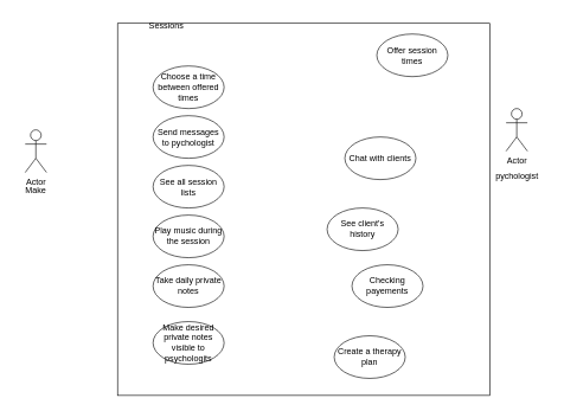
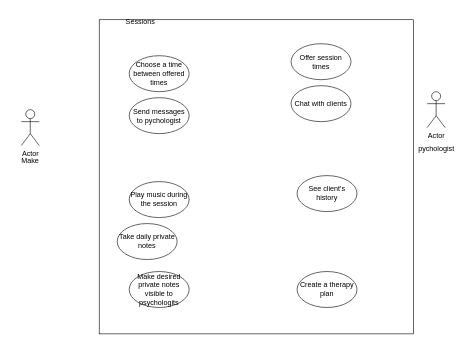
- <mxCell id="18" value="Offer session times" style="ellipse;whiteSpace=wrap;html=1;fillColor=none;" vertex="1" parent="1"><mxGeometry x="530" y="47" width="100" height="60" as="geometry" /></mxCell>
+ <mxCell id="18" value="Offer session times" style="ellipse;whiteSpace=wrap;html=1;fillColor=none;" vertex="1" parent="1"><mxGeometry x="485" y="72" width="100" height="60" as="geometry" /></mxCell>
- <mxCell id="14" value="Chat with clients" style="ellipse;whiteSpace=wrap;html=1;fillColor=none;" vertex="1" parent="1"><mxGeometry x="485" y="192" width="100" height="60" as="geometry" /></mxCell>
+ <mxCell id="14" value="Chat with clients" style="ellipse;whiteSpace=wrap;html=1;fillColor=none;" vertex="1" parent="1"><mxGeometry x="485" y="142" width="100" height="60" as="geometry" /></mxCell>
- <mxCell id="10" value="See all session lists" style="ellipse;whiteSpace=wrap;html=1;fillColor=none;" vertex="1" parent="1"><mxGeometry x="215" y="232" width="100" height="60" as="geometry" /></mxCell>
- <mxCell id="15" value="See client's history" style="ellipse;whiteSpace=wrap;html=1;fillColor=none;" vertex="1" parent="1"><mxGeometry x="460" y="292" width="100" height="60" as="geometry" /></mxCell>
+ <mxCell id="15" value="See client's history" style="ellipse;whiteSpace=wrap;html=1;fillColor=none;" vertex="1" parent="1"><mxGeometry x="495" y="292" width="100" height="60" as="geometry" /></mxCell>
- <mxCell id="12" value="Take daily private notes" style="ellipse;whiteSpace=wrap;html=1;fillColor=none;" vertex="1" parent="1"><mxGeometry x="215" y="372" width="100" height="60" as="geometry" /></mxCell>
+ <mxCell id="12" value="Take daily private notes" style="ellipse;whiteSpace=wrap;html=1;fillColor=none;" vertex="1" parent="1"><mxGeometry x="195" y="372" width="100" height="60" as="geometry" /></mxCell>
- <mxCell id="16" value="Checking payements" style="ellipse;whiteSpace=wrap;html=1;fillColor=none;" vertex="1" parent="1"><mxGeometry x="495" y="372" width="100" height="60" as="geometry" /></mxCell>
- <mxCell id="17" value="Create a therapy plan" style="ellipse;whiteSpace=wrap;html=1;fillColor=none;" vertex="1" parent="1"><mxGeometry x="470" y="472" width="100" height="60" as="geometry" /></mxCell>
+ <mxCell id="17" value="Create a therapy plan" style="ellipse;whiteSpace=wrap;html=1;fillColor=none;" vertex="1" parent="1"><mxGeometry x="495" y="452" width="100" height="60" as="geometry" /></mxCell>
